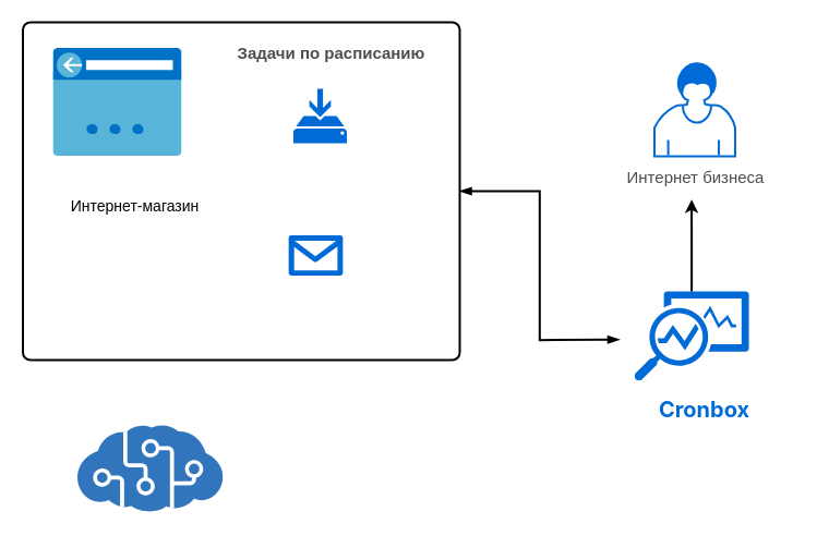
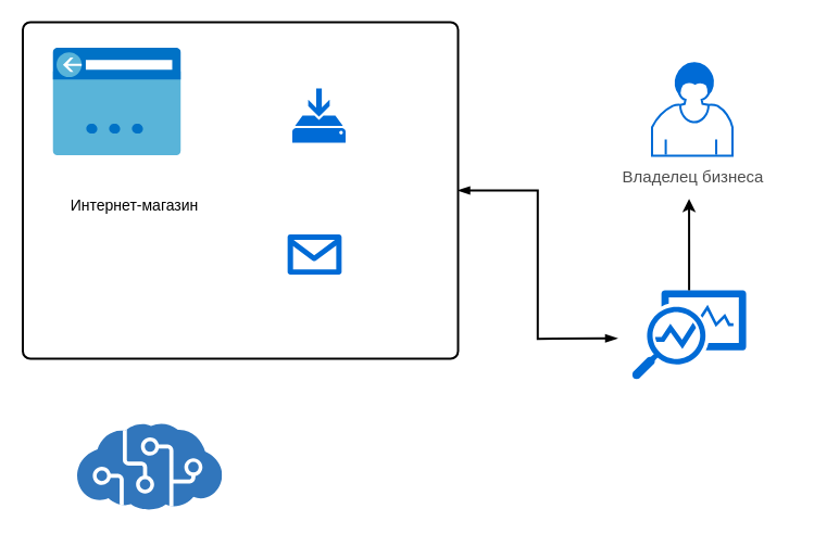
- <mxCell id="7" value="Задачи по расписанию" style="text;html=1;align=center;verticalAlign=middle;resizable=0;points=[];autosize=1;fontSize=15;fontColor=#4D4D4D;fontStyle=1" vertex="1" parent="1"><mxGeometry x="211" y="37" width="184" height="22" as="geometry" /></mxCell>
- <mxCell id="12" value="Интернет бизнеса" style="text;html=1;align=center;verticalAlign=middle;resizable=0;points=[];autosize=1;fontSize=15;fontColor=#4D4D4D;" vertex="1" parent="10"><mxGeometry y="94" width="137" height="22" as="geometry" /></mxCell>
+ <mxCell id="12" value="Владелец бизнеса" style="text;html=1;align=center;verticalAlign=middle;resizable=0;points=[];autosize=1;fontSize=15;fontColor=#4D4D4D;" vertex="1" parent="10"><mxGeometry y="94" width="137" height="22" as="geometry" /></mxCell>
- <mxCell id="15" value="Cronbox" style="text;html=1;align=center;verticalAlign=middle;resizable=0;points=[];autosize=1;fontSize=20;fontStyle=1;fontColor=#006BD6;fontFamily=Inter;FType=g;" vertex="1" parent="13"><mxGeometry x="38" y="94" width="89" height="28" as="geometry" /></mxCell>
